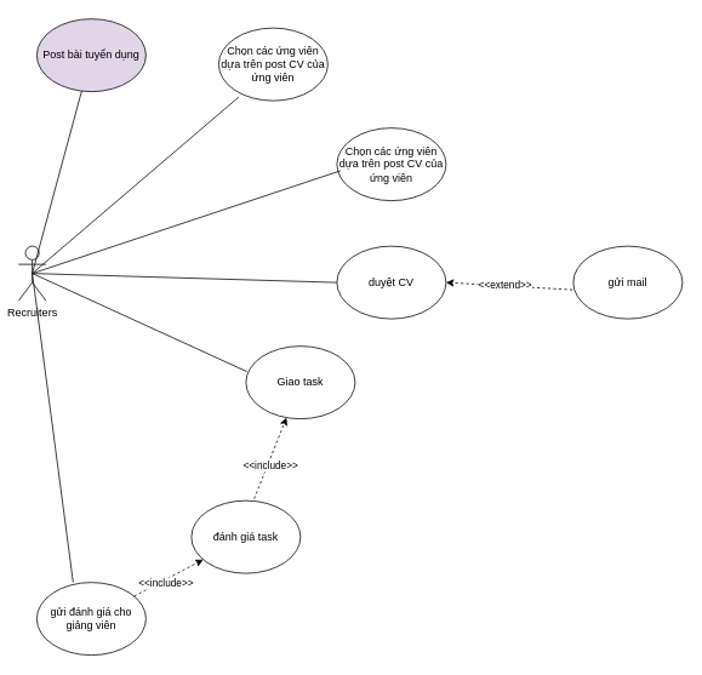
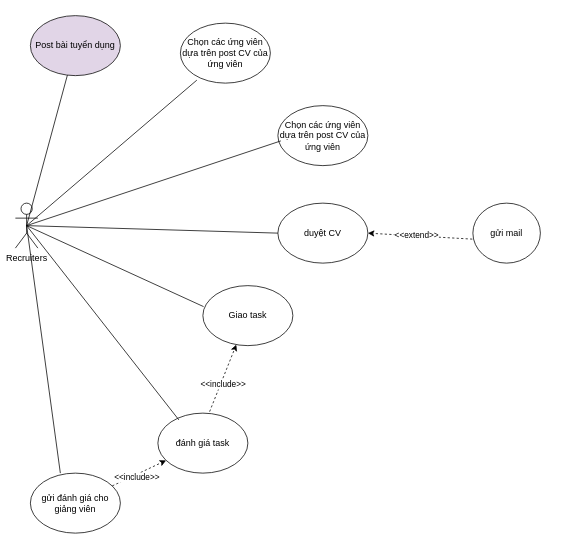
- <mxCell id="15" value="gửi mail" style="ellipse;whiteSpace=wrap;html=1;" vertex="1" parent="1"><mxGeometry x="630" y="270" width="120" height="80" as="geometry" /></mxCell>
+ <mxCell id="15" value="gửi mail" style="ellipse;whiteSpace=wrap;html=1;" vertex="1" parent="1"><mxGeometry x="630" y="270" width="90" height="80" as="geometry" /></mxCell>
+ <mxCell id="12" value="" style="endArrow=none;html=1;rounded=0;exitX=0.5;exitY=0.5;exitDx=0;exitDy=0;exitPerimeter=0;entryX=0.233;entryY=0.113;entryDx=0;entryDy=0;entryPerimeter=0;" edge="1" parent="1" source="2" target="7"><mxGeometry width="50" height="50" relative="1" as="geometry"><mxPoint x="55" y="320" as="sourcePoint" /><mxPoint x="440" y="251" as="targetPoint" /></mxGeometry></mxCell>
- <mxCell id="18" value="gửi đánh giá cho giảng viên" style="ellipse;whiteSpace=wrap;html=1;" vertex="1" parent="1"><mxGeometry x="40" y="640" width="120" height="80" as="geometry" /></mxCell>
+ <mxCell id="18" value="gửi đánh giá cho giảng viên" style="ellipse;whiteSpace=wrap;html=1;" vertex="1" parent="1"><mxGeometry x="40" y="630" width="120" height="80" as="geometry" /></mxCell>
